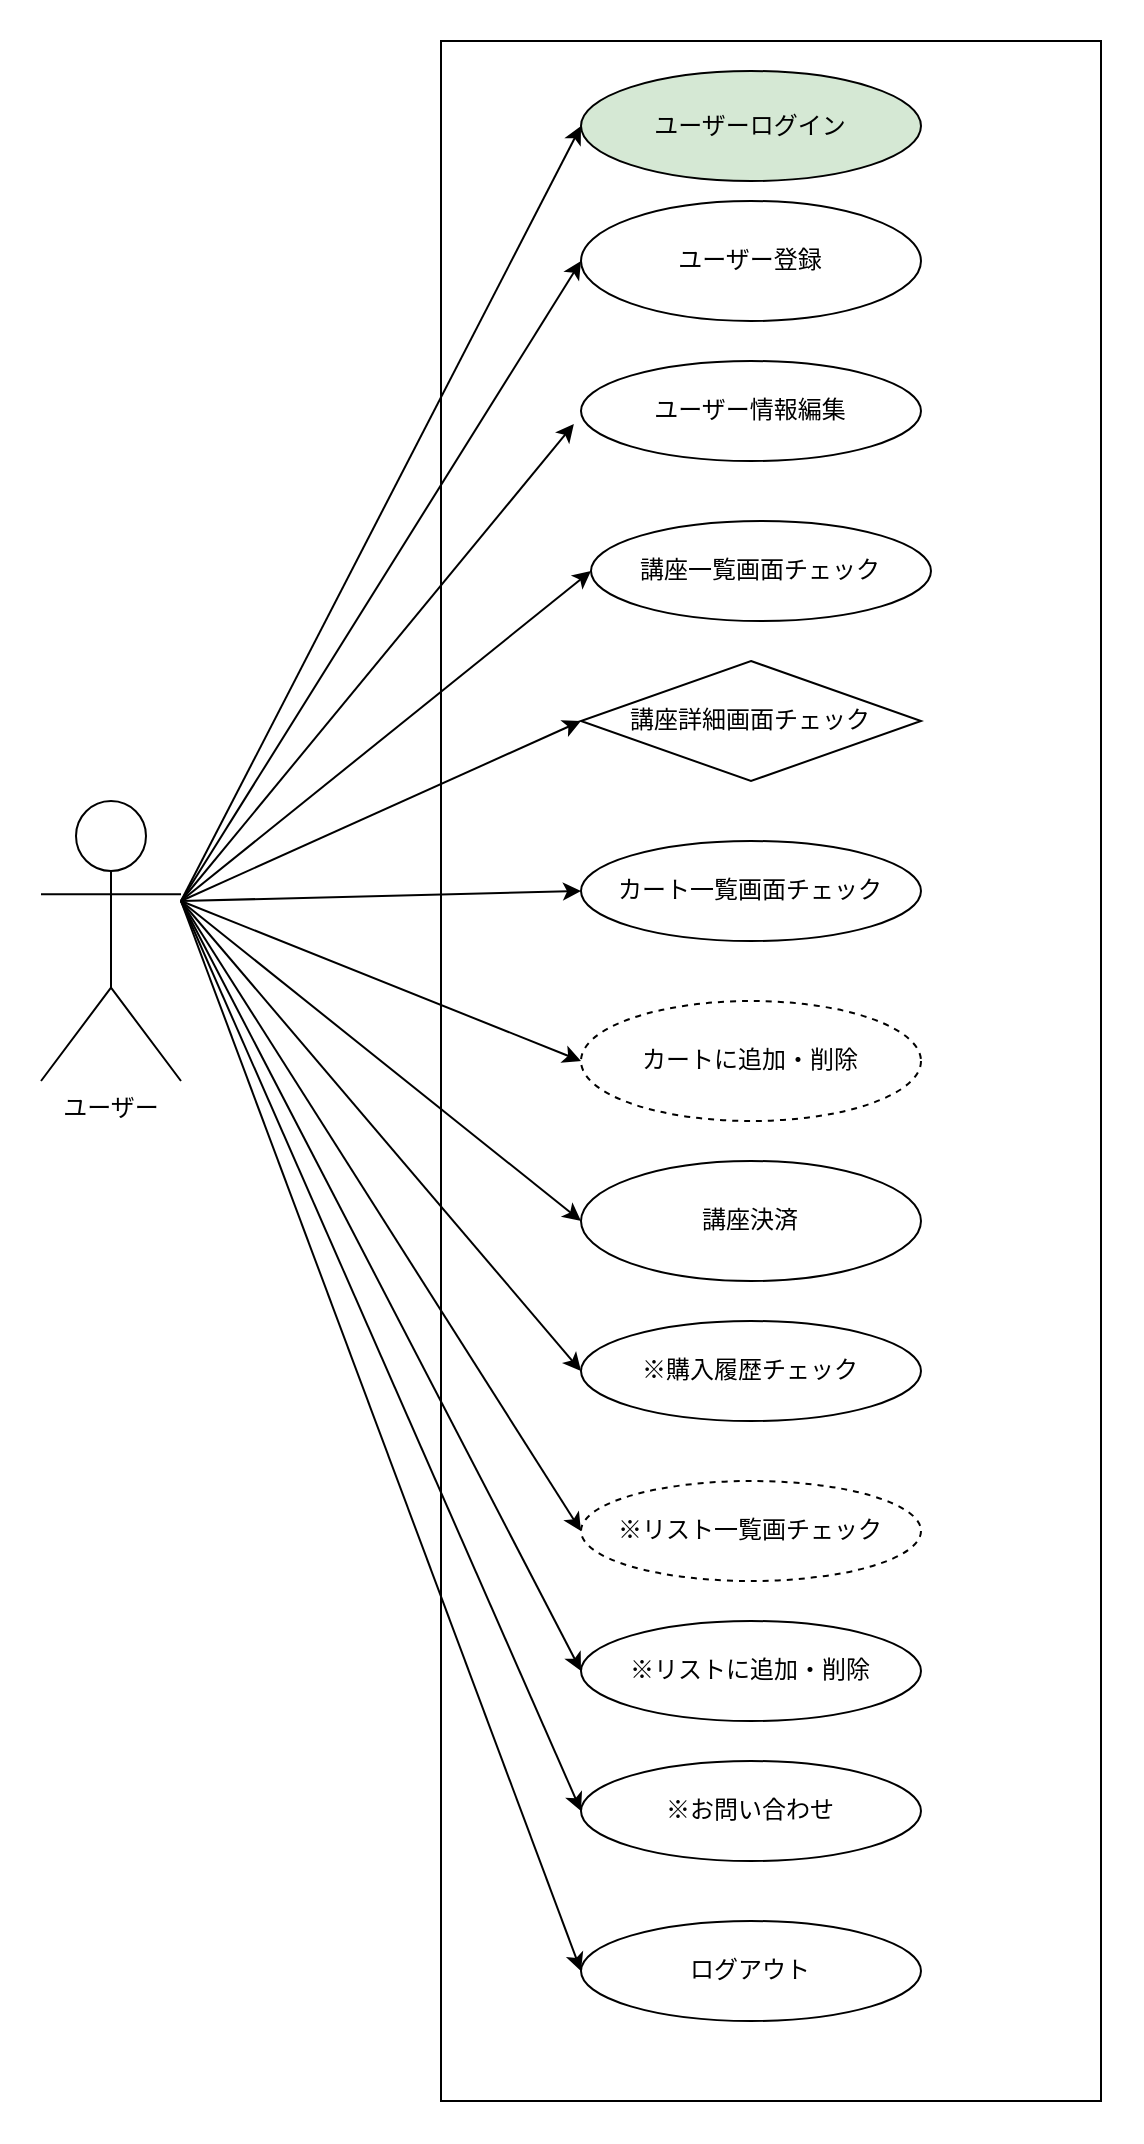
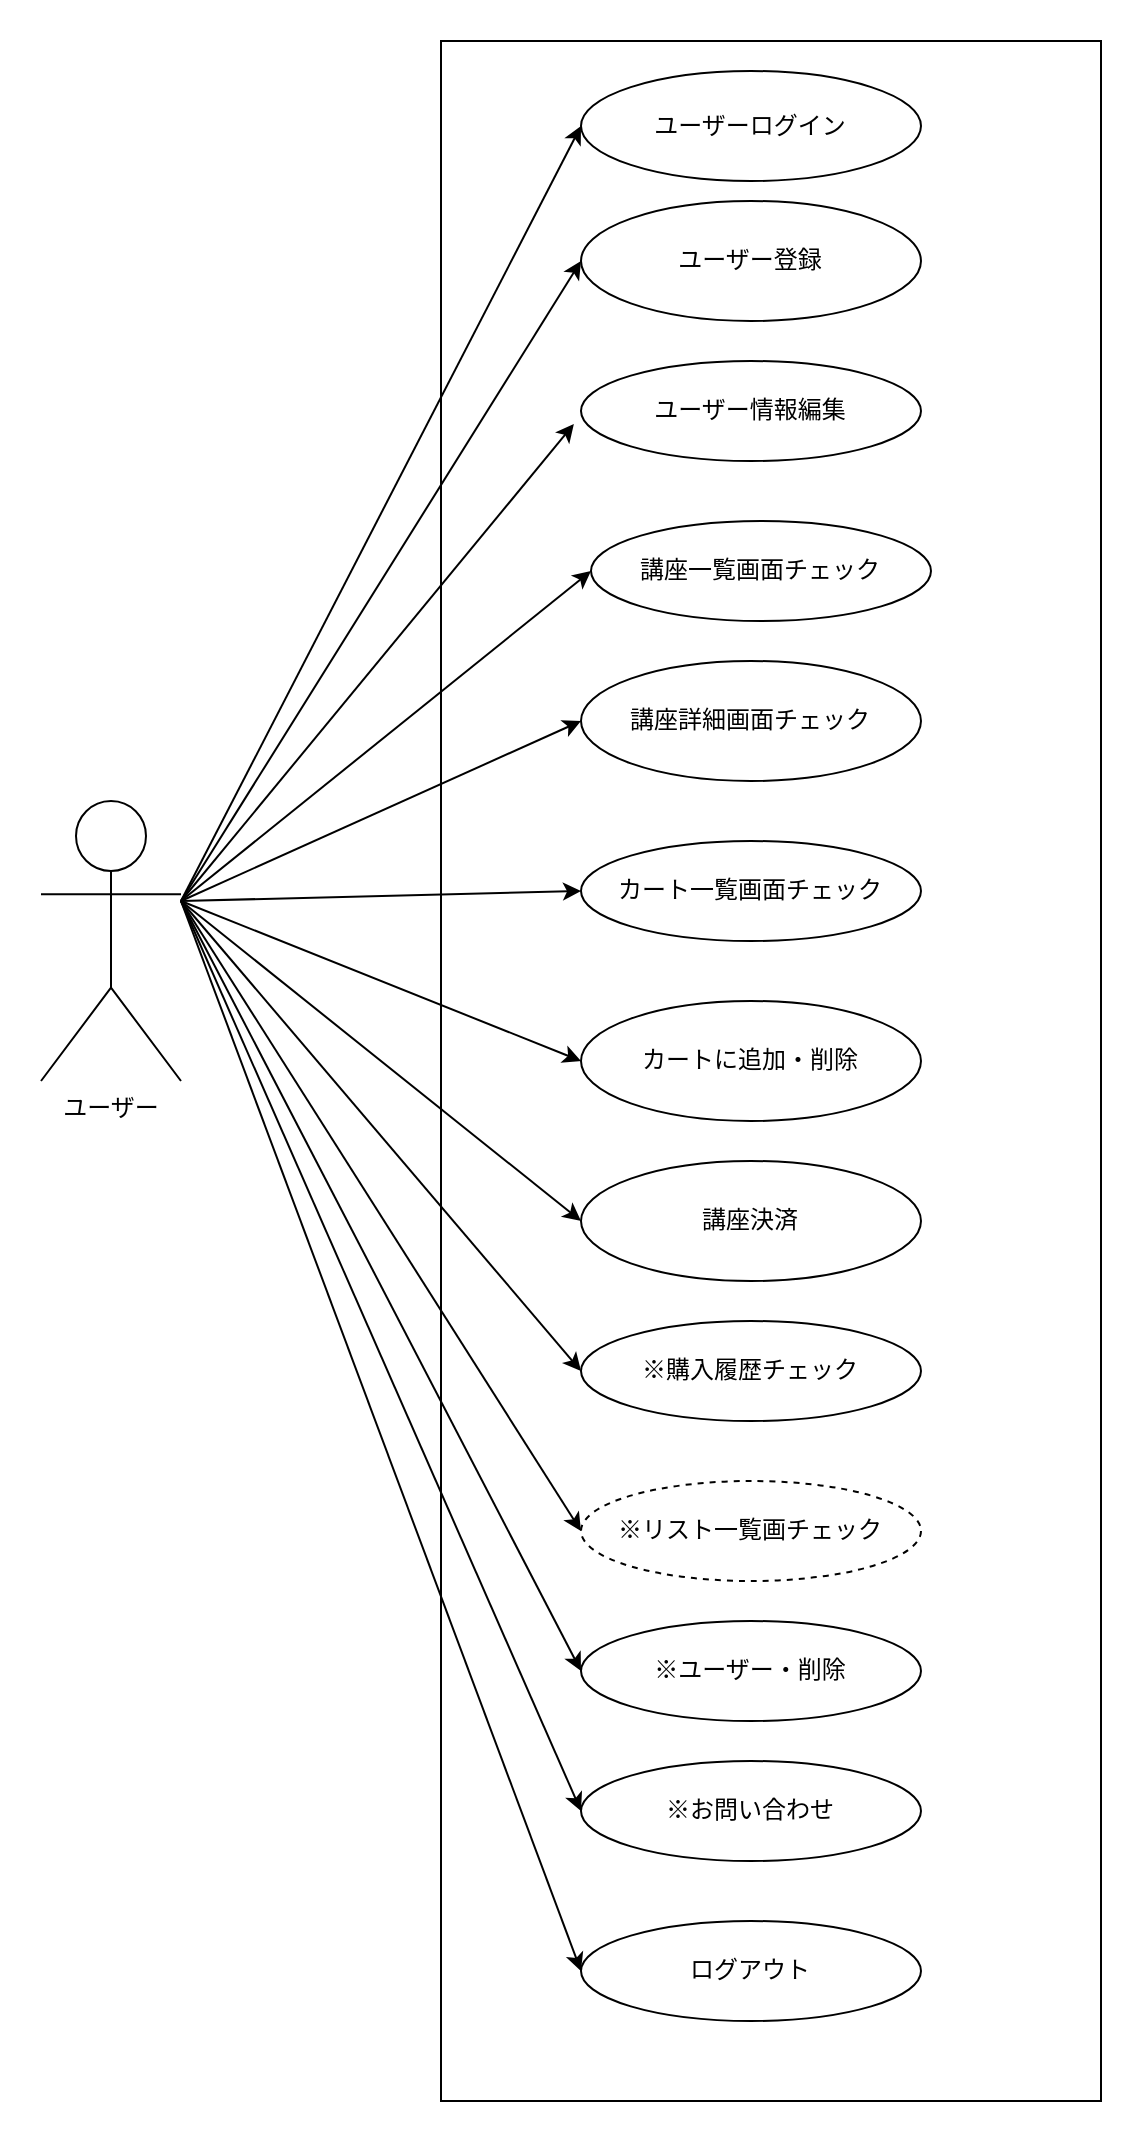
- <mxCell id="4" value="ユーザーログイン" style="ellipse;whiteSpace=wrap;html=1;fillColor=#d5e8d4;" vertex="1" parent="1"><mxGeometry x="290" y="35" width="170" height="55" as="geometry" /></mxCell>
+ <mxCell id="4" value="ユーザーログイン" style="ellipse;whiteSpace=wrap;html=1;" vertex="1" parent="1"><mxGeometry x="290" y="35" width="170" height="55" as="geometry" /></mxCell>
- <mxCell id="6" value="講座詳細画面チェック" style="rhombus;whiteSpace=wrap;html=1;" vertex="1" parent="1"><mxGeometry x="290" y="330" width="170" height="60" as="geometry" /></mxCell>
+ <mxCell id="6" value="講座詳細画面チェック" style="ellipse;whiteSpace=wrap;html=1;" vertex="1" parent="1"><mxGeometry x="290" y="330" width="170" height="60" as="geometry" /></mxCell>
- <mxCell id="13" value="カートに追加・削除" style="ellipse;whiteSpace=wrap;html=1;dashed=1;" vertex="1" parent="1"><mxGeometry x="290" y="500" width="170" height="60" as="geometry" /></mxCell>
+ <mxCell id="13" value="カートに追加・削除" style="ellipse;whiteSpace=wrap;html=1;" vertex="1" parent="1"><mxGeometry x="290" y="500" width="170" height="60" as="geometry" /></mxCell>
- <mxCell id="11" value="※リストに追加・削除" style="ellipse;whiteSpace=wrap;html=1;" vertex="1" parent="1"><mxGeometry x="290" y="810" width="170" height="50" as="geometry" /></mxCell>
+ <mxCell id="11" value="※ユーザー・削除" style="ellipse;whiteSpace=wrap;html=1;" vertex="1" parent="1"><mxGeometry x="290" y="810" width="170" height="50" as="geometry" /></mxCell>
